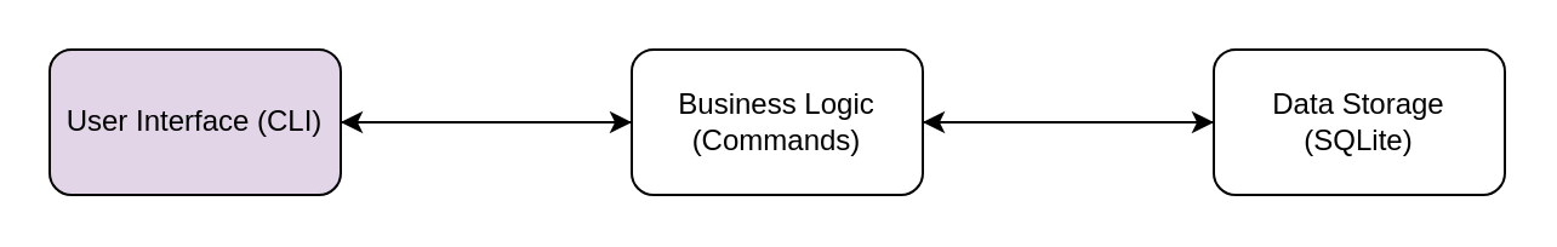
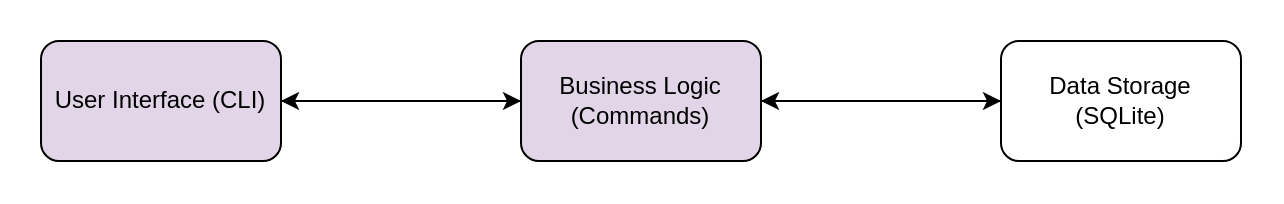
- <mxCell id="3" value="Business Logic (Commands)" style="rounded=1;whiteSpace=wrap;html=1;" parent="1" vertex="1"><mxGeometry x="260" y="20" width="120" height="60" as="geometry" /></mxCell>
+ <mxCell id="3" value="Business Logic (Commands)" style="rounded=1;whiteSpace=wrap;html=1;fillColor=#e1d5e7;" parent="1" vertex="1"><mxGeometry x="260" y="20" width="120" height="60" as="geometry" /></mxCell>
